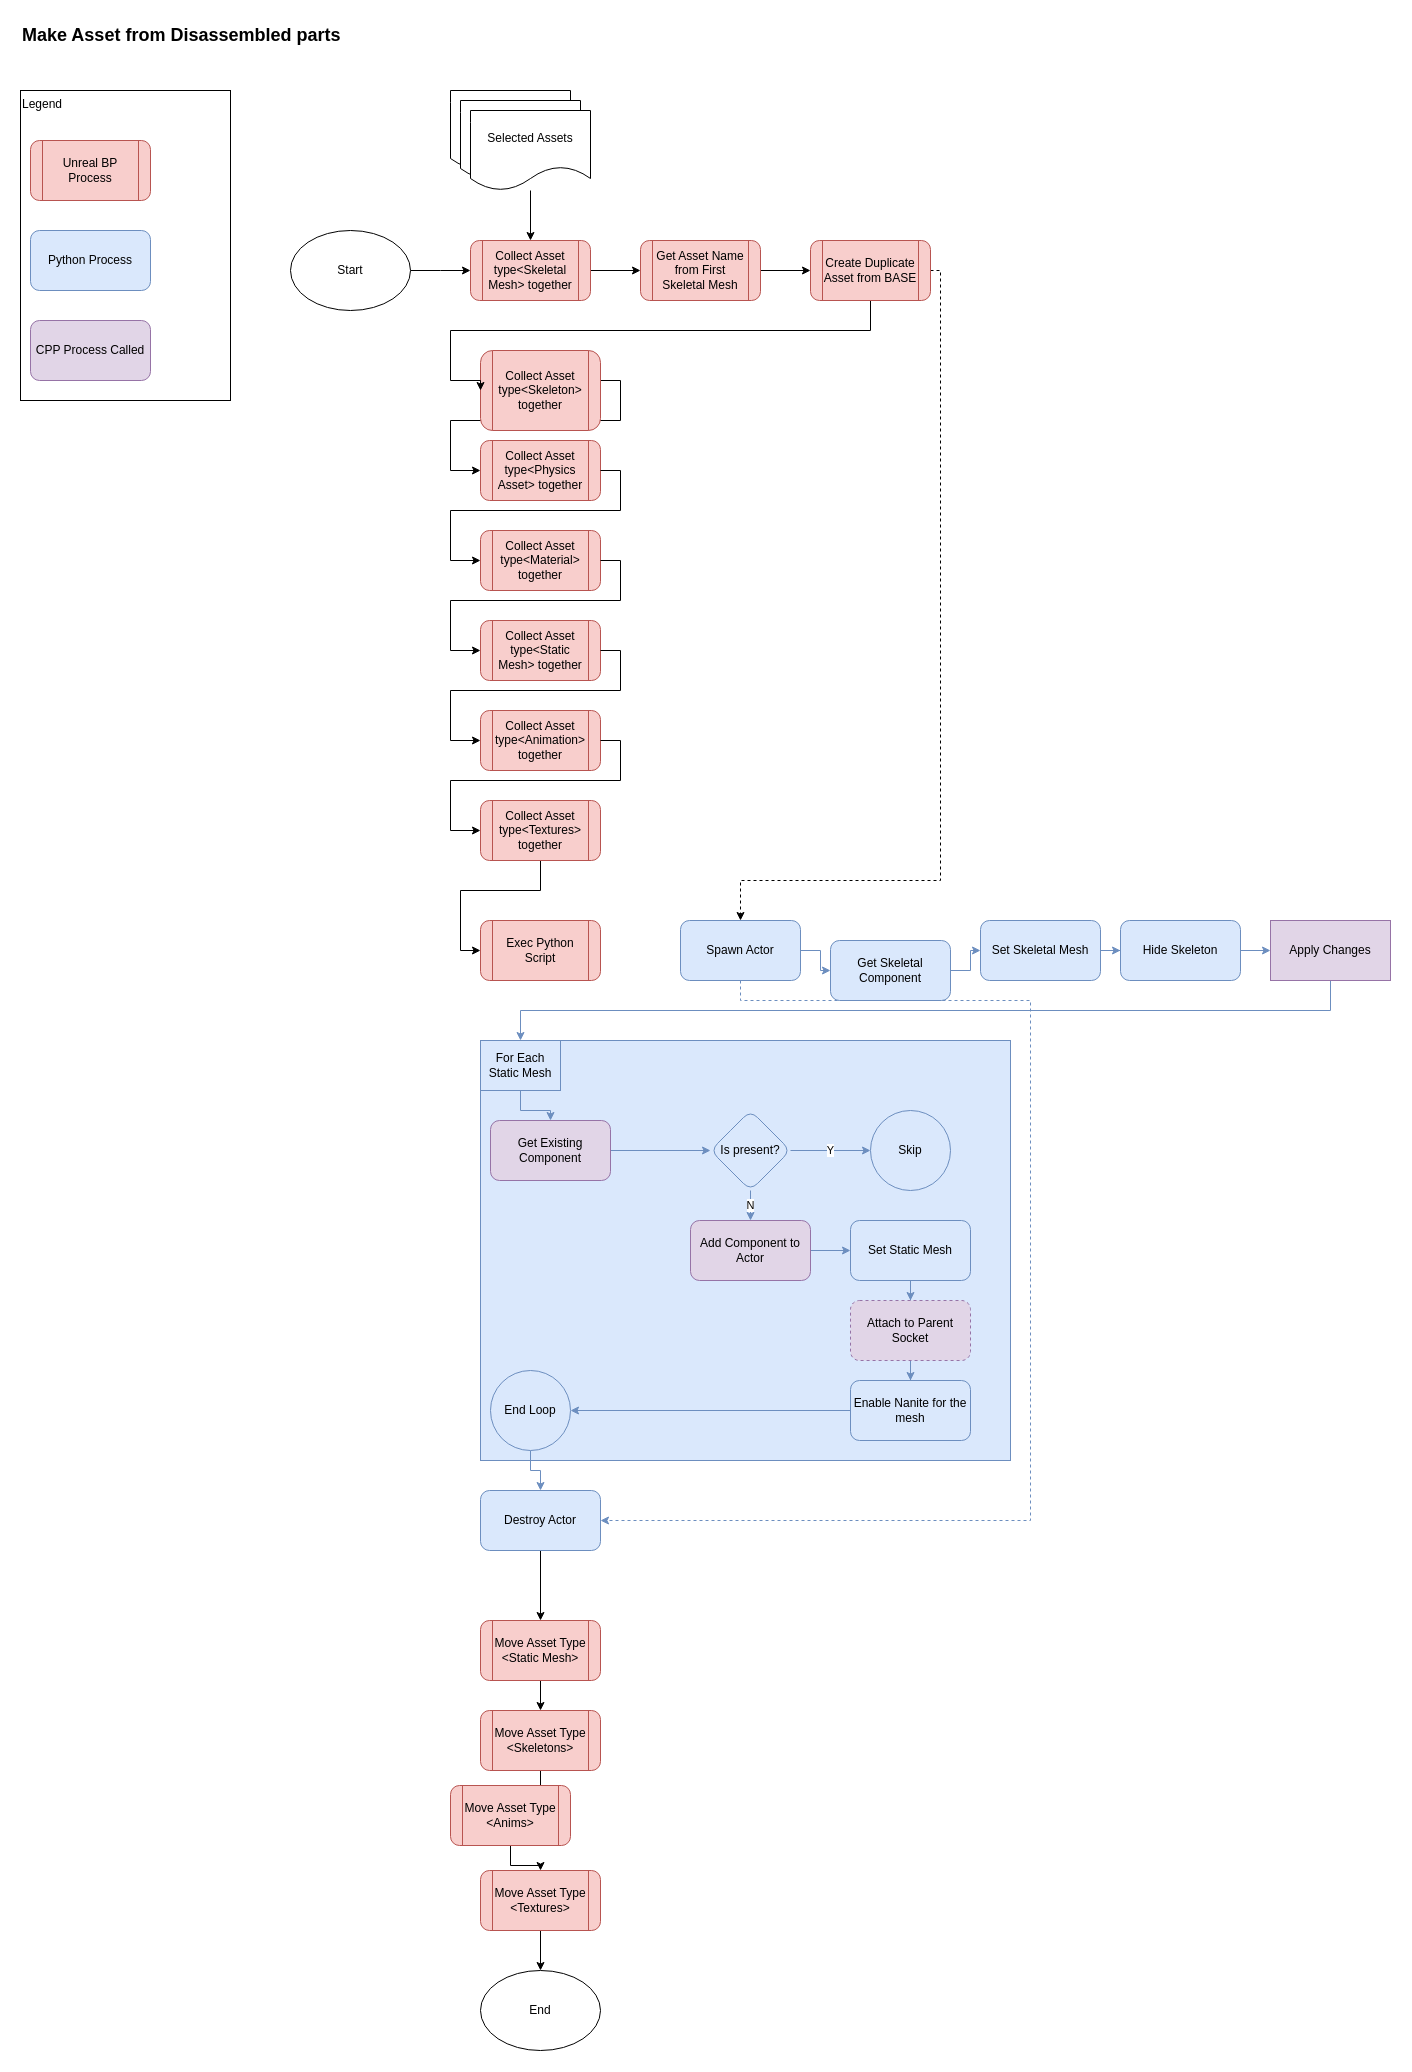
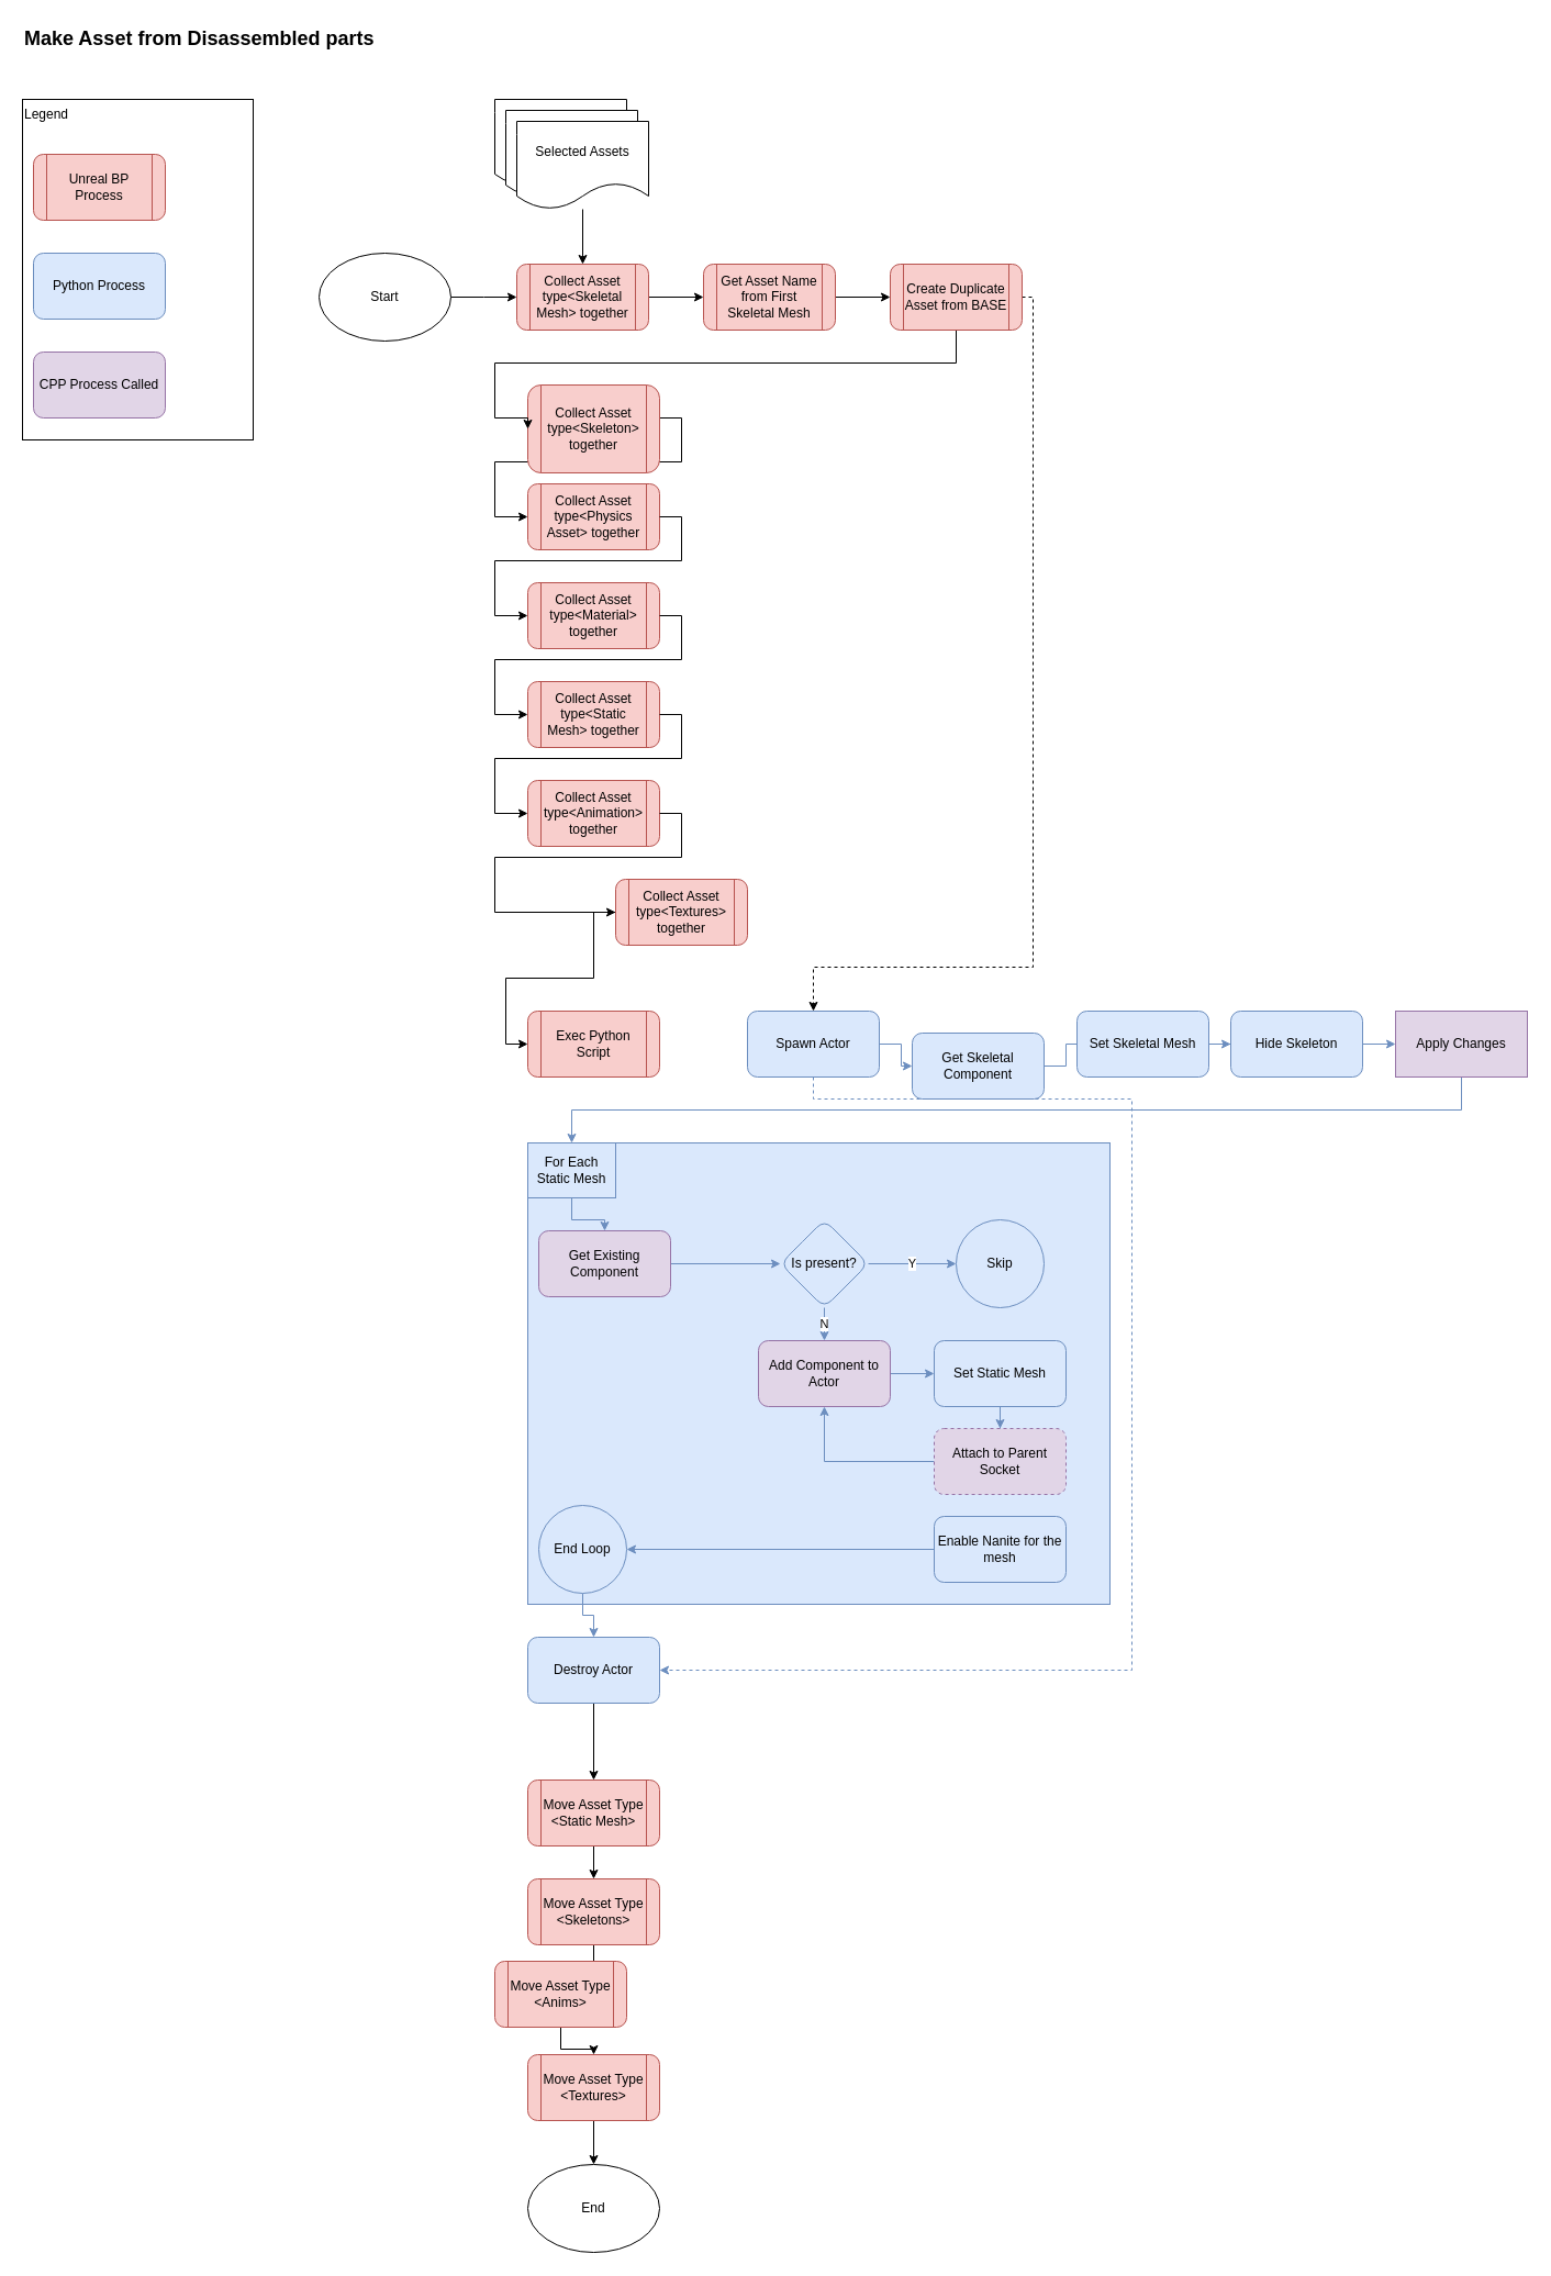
- <mxCell id="27" value="Collect Asset type&amp;lt;Textures&amp;gt; together" style="shape=process;whiteSpace=wrap;html=1;backgroundOutline=1;rounded=1;fillColor=#f8cecc;strokeColor=#b85450;" vertex="1" parent="1"><mxGeometry x="480" y="800" width="120" height="60" as="geometry" /></mxCell>
+ <mxCell id="27" value="Collect Asset type&amp;lt;Textures&amp;gt; together" style="shape=process;whiteSpace=wrap;html=1;backgroundOutline=1;rounded=1;fillColor=#f8cecc;strokeColor=#b85450;" vertex="1" parent="1"><mxGeometry x="560" y="800" width="120" height="60" as="geometry" /></mxCell>
- <mxCell id="31" value="" style="edgeStyle=orthogonalEdgeStyle;rounded=0;orthogonalLoop=1;jettySize=auto;html=1;fillColor=#dae8fc;strokeColor=#6c8ebf;" edge="1" parent="1" source="32" target="34"><mxGeometry relative="1" as="geometry" /></mxCell>
+ <mxCell id="31" value="" style="edgeStyle=orthogonalEdgeStyle;rounded=0;orthogonalLoop=1;jettySize=auto;html=1;fillColor=#dae8fc;strokeColor=#6c8ebf;endArrow=none;" edge="1" parent="1" source="32" target="34"><mxGeometry relative="1" as="geometry" /></mxCell>
- <mxCell id="52" value="" style="edgeStyle=orthogonalEdgeStyle;rounded=0;orthogonalLoop=1;jettySize=auto;html=1;fillColor=#dae8fc;strokeColor=#6c8ebf;" edge="1" parent="1" source="53" target="55"><mxGeometry relative="1" as="geometry" /></mxCell>
+ <mxCell id="52" value="" style="edgeStyle=orthogonalEdgeStyle;rounded=0;orthogonalLoop=1;jettySize=auto;html=1;fillColor=#dae8fc;strokeColor=#6c8ebf;" edge="1" parent="1" source="53" target="49"><mxGeometry relative="1" as="geometry" /></mxCell>
